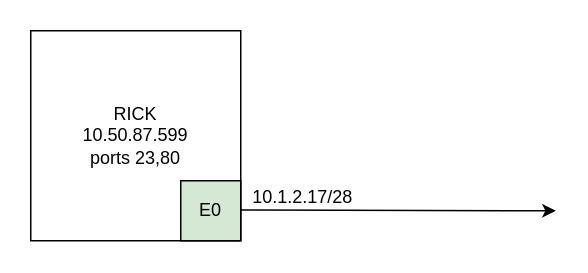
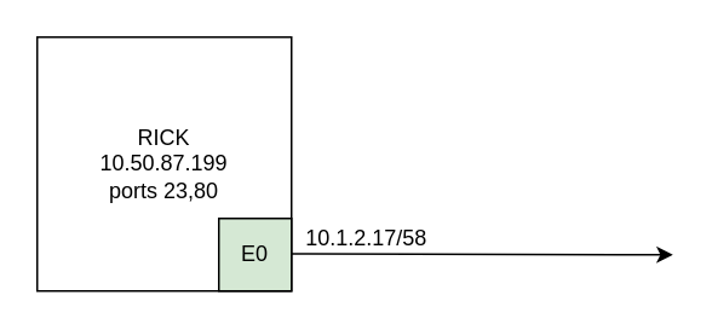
- <mxCell id="2" value="&lt;div&gt;RICK&lt;/div&gt;10.50.87.599&lt;div&gt;ports 23,80&lt;/div&gt;" style="whiteSpace=wrap;html=1;aspect=fixed;" vertex="1" parent="1"><mxGeometry x="20" y="20" width="140" height="140" as="geometry" /></mxCell>
+ <mxCell id="2" value="&lt;div&gt;RICK&lt;/div&gt;10.50.87.199&lt;div&gt;ports 23,80&lt;/div&gt;" style="whiteSpace=wrap;html=1;aspect=fixed;" vertex="1" parent="1"><mxGeometry x="20" y="20" width="140" height="140" as="geometry" /></mxCell>
- <mxCell id="5" value="10.1.2.17/28" style="text;html=1;align=center;verticalAlign=middle;resizable=0;points=[];autosize=1;strokeColor=none;fillColor=none;" vertex="1" parent="1"><mxGeometry x="156" y="116" width="90" height="30" as="geometry" /></mxCell>
+ <mxCell id="5" value="10.1.2.17/58" style="text;html=1;align=center;verticalAlign=middle;resizable=0;points=[];autosize=1;strokeColor=none;fillColor=none;" vertex="1" parent="1"><mxGeometry x="156" y="116" width="90" height="30" as="geometry" /></mxCell>
